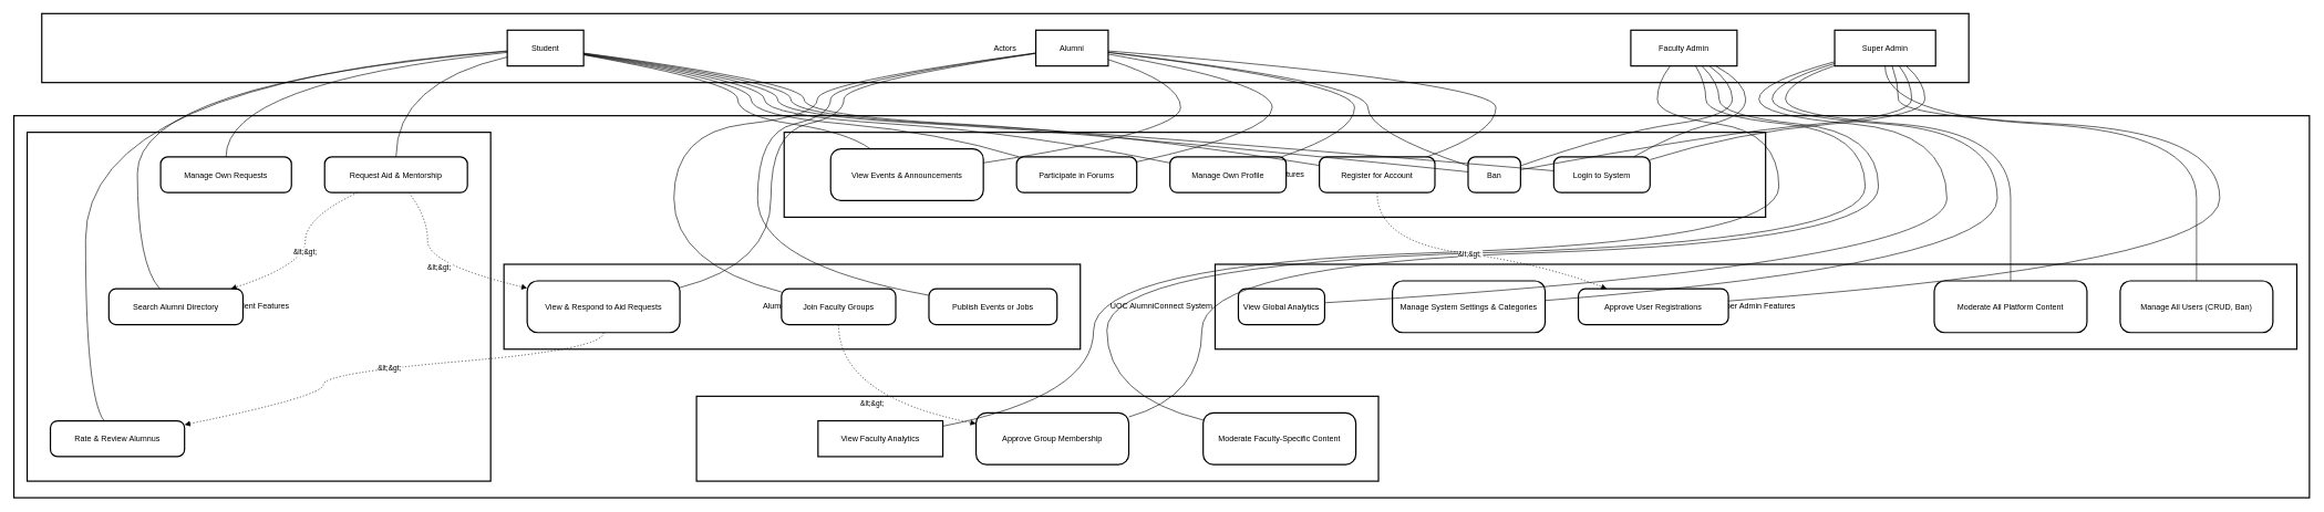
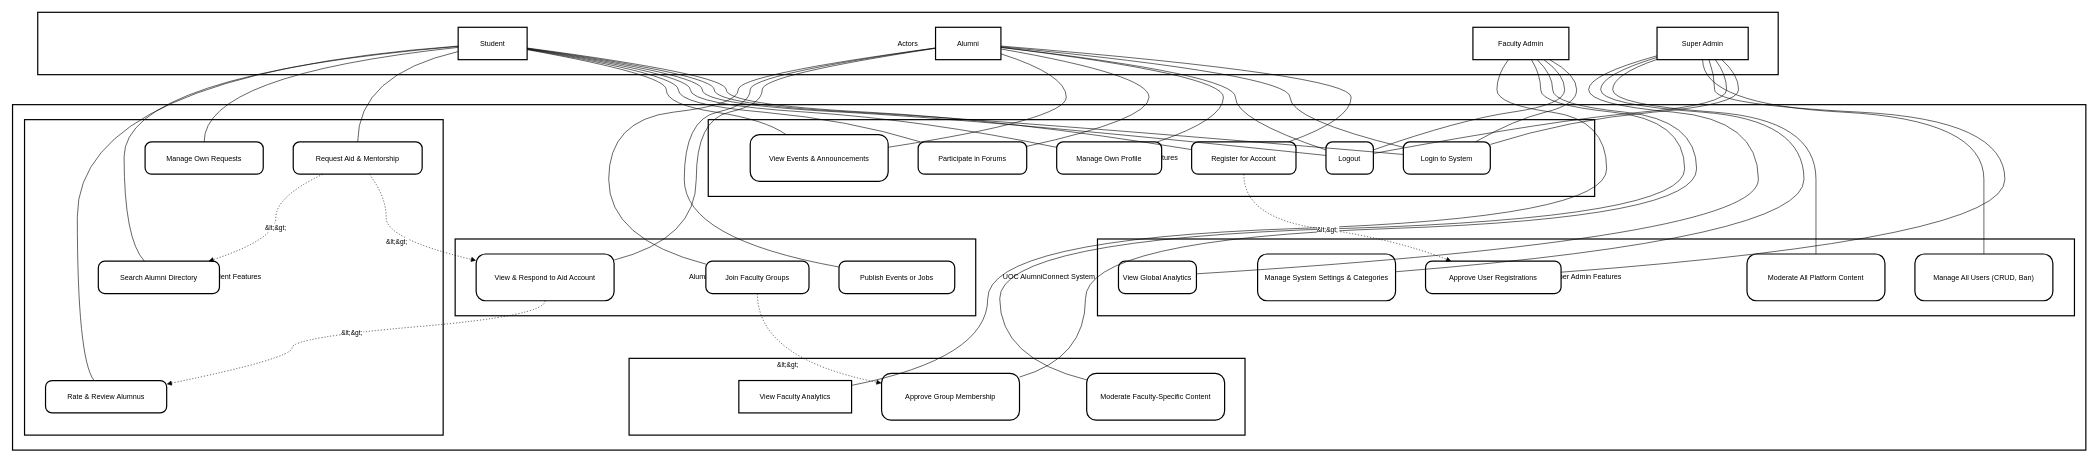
+ <mxCell id="37" value="" style="curved=1;startArrow=none;endArrow=none;exitX=1;exitY=0.6;entryX=0;entryY=0.17;rounded=0;" edge="1" parent="1" source="10" target="14"><mxGeometry relative="1" as="geometry"><Array as="points"><mxPoint x="2150" y="124" /><mxPoint x="2150" y="199" /></Array></mxGeometry></mxCell>
- <mxCell id="15" value="Ban" style="rounded=1;arcSize=20;strokeWidth=2" vertex="1" parent="1"><mxGeometry x="2210" y="236" width="79" height="54" as="geometry" /></mxCell>
+ <mxCell id="15" value="Logout" style="rounded=1;arcSize=20;strokeWidth=2" vertex="1" parent="1"><mxGeometry x="2210" y="236" width="79" height="54" as="geometry" /></mxCell>
- <mxCell id="23" value="View &amp; Respond to Aid Requests" style="rounded=1;arcSize=20;strokeWidth=2" vertex="1" parent="1"><mxGeometry x="793" y="423" width="230" height="78" as="geometry" /></mxCell>
+ <mxCell id="23" value="View &amp; Respond to Aid Account" style="rounded=1;arcSize=20;strokeWidth=2" vertex="1" parent="1"><mxGeometry x="793" y="423" width="230" height="78" as="geometry" /></mxCell>
